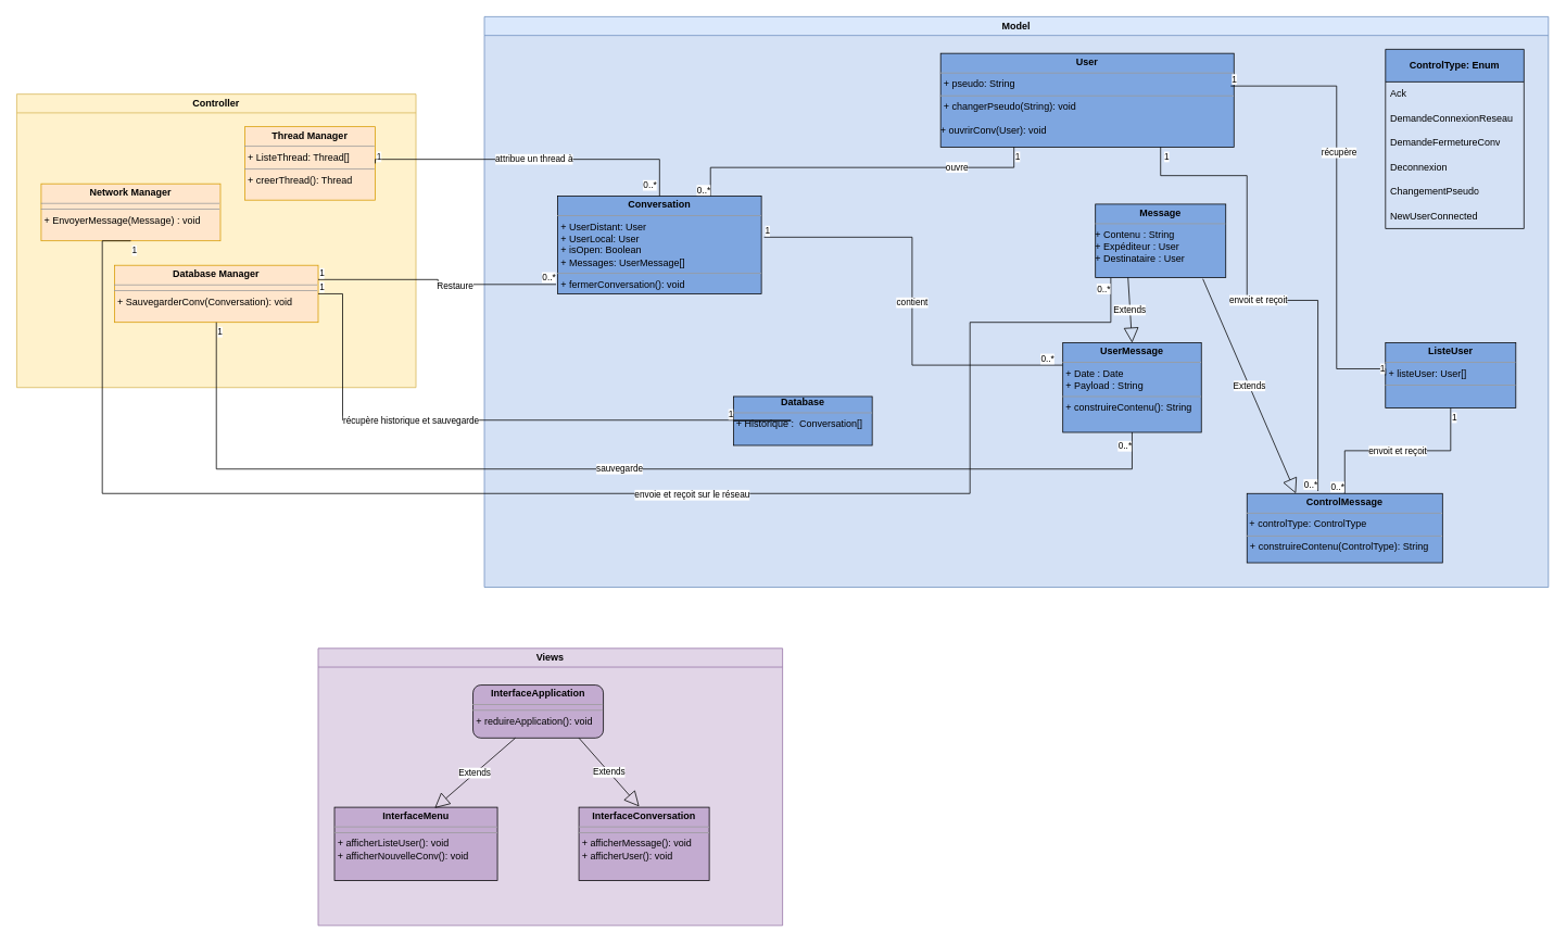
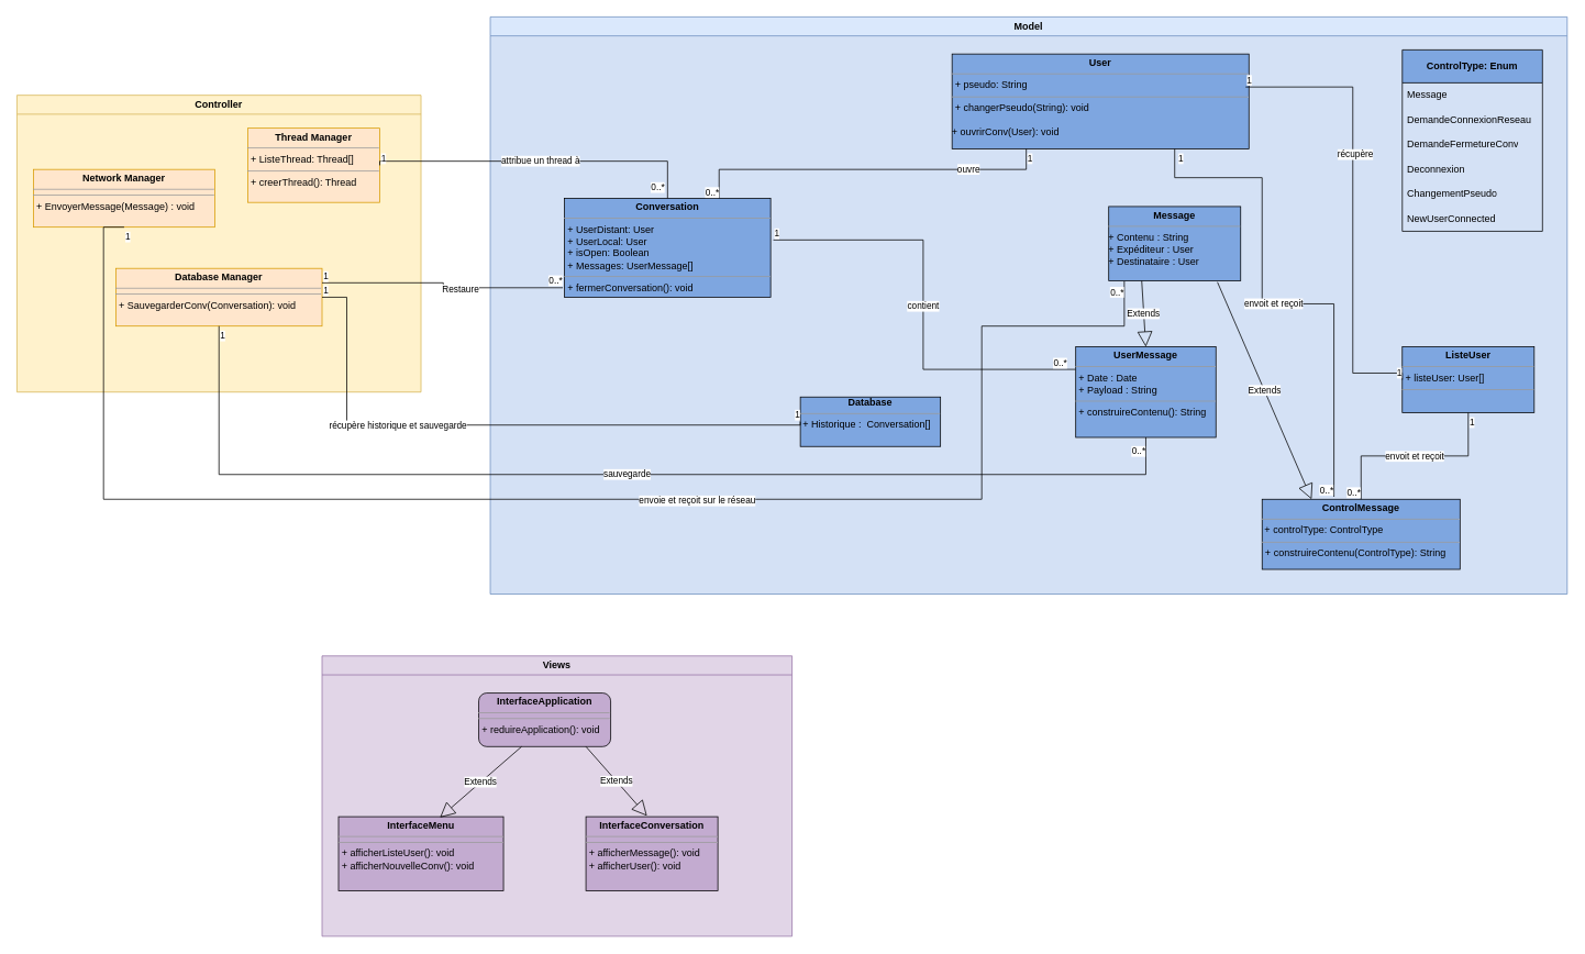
- <mxCell id="27" value="Ack " style="text;strokeColor=none;fillColor=none;align=left;verticalAlign=middle;spacingLeft=4;spacingRight=4;overflow=hidden;points=[[0,0.5],[1,0.5]];portConstraint=eastwest;rotatable=0;whiteSpace=wrap;html=1;" parent="26" vertex="1"><mxGeometry y="40" width="170" height="30" as="geometry" /></mxCell>
+ <mxCell id="27" value="Message " style="text;strokeColor=none;fillColor=none;align=left;verticalAlign=middle;spacingLeft=4;spacingRight=4;overflow=hidden;points=[[0,0.5],[1,0.5]];portConstraint=eastwest;rotatable=0;whiteSpace=wrap;html=1;" parent="26" vertex="1"><mxGeometry y="40" width="170" height="30" as="geometry" /></mxCell>
- <mxCell id="5" value="&lt;p style=&quot;margin:0px;margin-top:4px;text-align:center;&quot;&gt;&lt;b&gt;Network Manager&lt;br&gt;&lt;/b&gt;&lt;/p&gt;&lt;hr size=&quot;1&quot;&gt;&lt;hr size=&quot;1&quot;&gt;&lt;p style=&quot;margin:0px;margin-left:4px;&quot;&gt;+ EnvoyerMessage(Message) : void&lt;br&gt;&lt;/p&gt;&lt;p style=&quot;margin:0px;margin-left:4px;&quot;&gt;&lt;br&gt;&lt;/p&gt;&lt;p style=&quot;margin:0px;margin-left:4px;&quot;&gt;&lt;br&gt;&lt;/p&gt;" style="verticalAlign=top;align=left;overflow=fill;fontSize=12;fontFamily=Helvetica;html=1;fillColor=#ffe6cc;strokeColor=#d79b00;" parent="2" vertex="1"><mxGeometry x="30" y="110" width="220" height="70" as="geometry" /></mxCell>
+ <mxCell id="5" value="&lt;p style=&quot;margin:0px;margin-top:4px;text-align:center;&quot;&gt;&lt;b&gt;Network Manager&lt;br&gt;&lt;/b&gt;&lt;/p&gt;&lt;hr size=&quot;1&quot;&gt;&lt;hr size=&quot;1&quot;&gt;&lt;p style=&quot;margin:0px;margin-left:4px;&quot;&gt;+ EnvoyerMessage(Message) : void&lt;br&gt;&lt;/p&gt;&lt;p style=&quot;margin:0px;margin-left:4px;&quot;&gt;&lt;br&gt;&lt;/p&gt;&lt;p style=&quot;margin:0px;margin-left:4px;&quot;&gt;&lt;br&gt;&lt;/p&gt;" style="verticalAlign=top;align=left;overflow=fill;fontSize=12;fontFamily=Helvetica;html=1;fillColor=#ffe6cc;strokeColor=#d79b00;" parent="2" vertex="1"><mxGeometry x="20" y="90" width="220" height="70" as="geometry" /></mxCell>
- <mxCell id="34" value="&lt;div align=&quot;center&quot;&gt;&lt;b&gt;Database&lt;/b&gt;&lt;br&gt;&lt;/div&gt;&lt;hr size=&quot;1&quot;&gt;&amp;nbsp;+ Historique :&amp;nbsp; Conversation[]&lt;br&gt;&lt;p style=&quot;margin:0px;margin-left:4px;&quot;&gt;&lt;br&gt;&lt;/p&gt;" style="verticalAlign=top;align=left;overflow=fill;fontSize=12;fontFamily=Helvetica;html=1;fillColor=#7EA6E0;" parent="12" vertex="1"><mxGeometry x="306" y="466" width="170" height="60" as="geometry" /></mxCell>
+ <mxCell id="34" value="&lt;div align=&quot;center&quot;&gt;&lt;b&gt;Database&lt;/b&gt;&lt;br&gt;&lt;/div&gt;&lt;hr size=&quot;1&quot;&gt;&amp;nbsp;+ Historique :&amp;nbsp; Conversation[]&lt;br&gt;&lt;p style=&quot;margin:0px;margin-left:4px;&quot;&gt;&lt;br&gt;&lt;/p&gt;" style="verticalAlign=top;align=left;overflow=fill;fontSize=12;fontFamily=Helvetica;html=1;fillColor=#7EA6E0;" parent="12" vertex="1"><mxGeometry x="376" y="461" width="170" height="60" as="geometry" /></mxCell>
